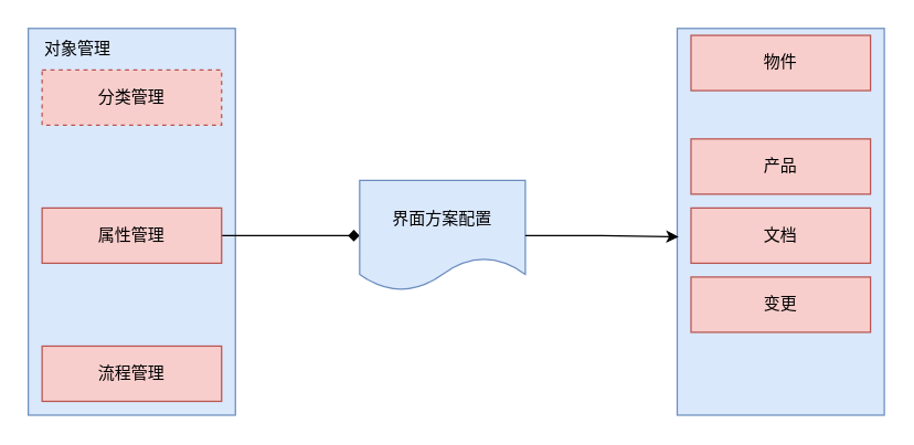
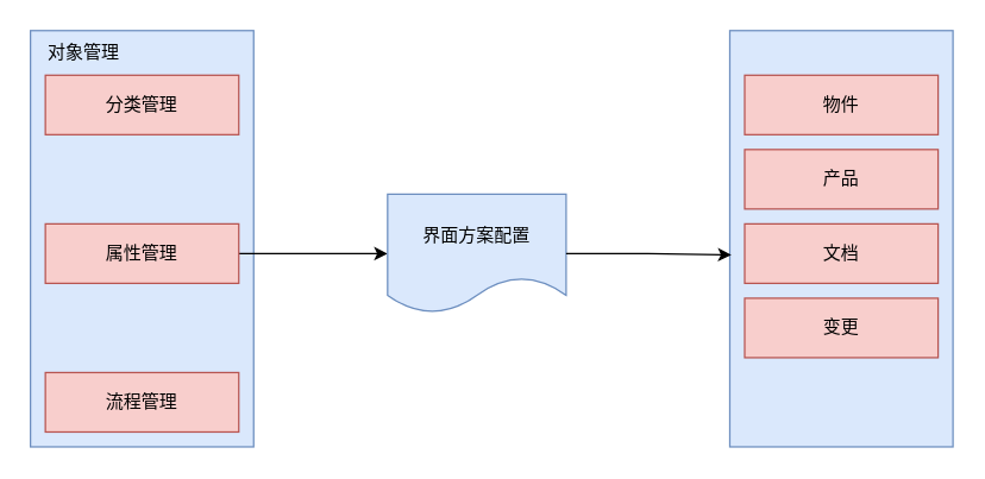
- <mxCell id="11" value="物件" style="rounded=0;whiteSpace=wrap;html=1;fillColor=#f8cecc;strokeColor=#b85450;" vertex="1" parent="1"><mxGeometry x="500" y="25" width="130" height="40" as="geometry" /></mxCell>
+ <mxCell id="11" value="物件" style="rounded=0;whiteSpace=wrap;html=1;fillColor=#f8cecc;strokeColor=#b85450;" vertex="1" parent="1"><mxGeometry x="500" y="50" width="130" height="40" as="geometry" /></mxCell>
- <mxCell id="6" value="分类管理" style="rounded=0;whiteSpace=wrap;html=1;fillColor=#f8cecc;strokeColor=#b85450;dashed=1;" vertex="1" parent="1"><mxGeometry x="30" y="50" width="130" height="40" as="geometry" /></mxCell>
+ <mxCell id="6" value="分类管理" style="rounded=0;whiteSpace=wrap;html=1;fillColor=#f8cecc;strokeColor=#b85450;" vertex="1" parent="1"><mxGeometry x="30" y="50" width="130" height="40" as="geometry" /></mxCell>
- <mxCell id="4" value="" style="edgeStyle=orthogonalEdgeStyle;rounded=0;orthogonalLoop=1;jettySize=auto;html=1;endArrow=diamond;" edge="1" parent="1" source="5" target="13"><mxGeometry relative="1" as="geometry" /></mxCell>
+ <mxCell id="4" value="" style="edgeStyle=orthogonalEdgeStyle;rounded=0;orthogonalLoop=1;jettySize=auto;html=1;" edge="1" parent="1" source="5" target="13"><mxGeometry relative="1" as="geometry" /></mxCell>
